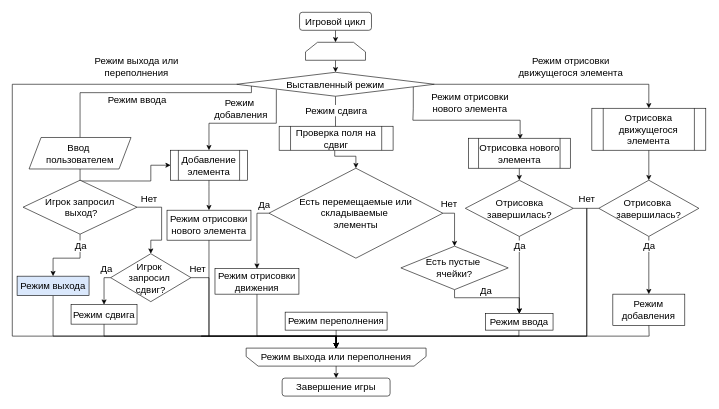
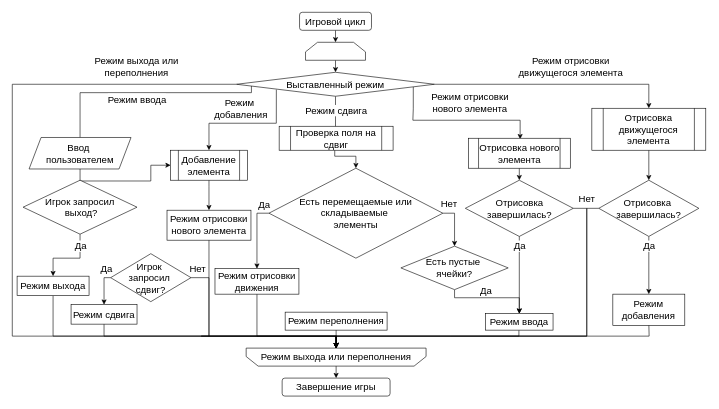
- <mxCell id="53" style="edgeStyle=orthogonalEdgeStyle;rounded=0;orthogonalLoop=1;jettySize=auto;html=1;exitX=1;exitY=0.5;exitDx=0;exitDy=0;entryX=0.5;entryY=0;entryDx=0;entryDy=0;fontSize=16;exitPerimeter=0;" parent="1" source="57" target="58" edge="1"><mxGeometry relative="1" as="geometry"><Array as="points"><mxPoint x="269" y="345" /><mxPoint x="269" y="400" /><mxPoint x="251" y="400" /></Array></mxGeometry></mxCell>
- <mxCell id="54" value="Нет" style="edgeLabel;html=1;align=center;verticalAlign=middle;resizable=0;points=[];fontSize=16;" parent="53" vertex="1" connectable="0"><mxGeometry x="-0.872" y="-1" relative="1" as="geometry"><mxPoint x="10" y="-16" as="offset" /></mxGeometry></mxCell>
- <mxCell id="64" value="&lt;div style=&quot;font-size: 16px;&quot;&gt;Режим&amp;nbsp;&lt;span style=&quot;background-color: initial; font-size: 16px;&quot;&gt;выхода&lt;/span&gt;&lt;/div&gt;" style="rounded=0;whiteSpace=wrap;html=1;fontSize=16;fillColor=#dae8fc;" parent="1" vertex="1"><mxGeometry x="28" y="460" width="120" height="32.5" as="geometry" /></mxCell>
+ <mxCell id="64" value="&lt;div style=&quot;font-size: 16px;&quot;&gt;Режим&amp;nbsp;&lt;span style=&quot;background-color: initial; font-size: 16px;&quot;&gt;выхода&lt;/span&gt;&lt;/div&gt;" style="rounded=0;whiteSpace=wrap;html=1;fontSize=16;" parent="1" vertex="1"><mxGeometry x="28" y="460" width="120" height="32.5" as="geometry" /></mxCell>
